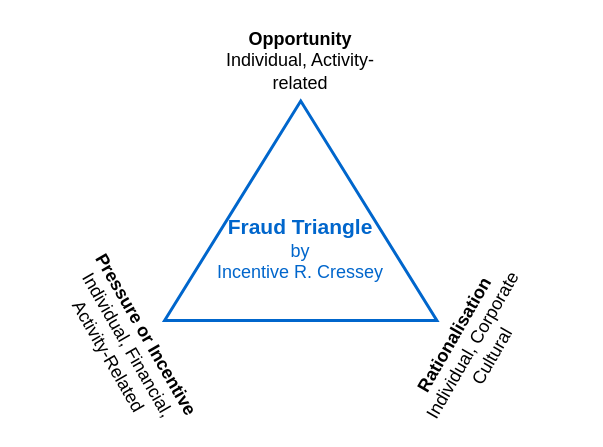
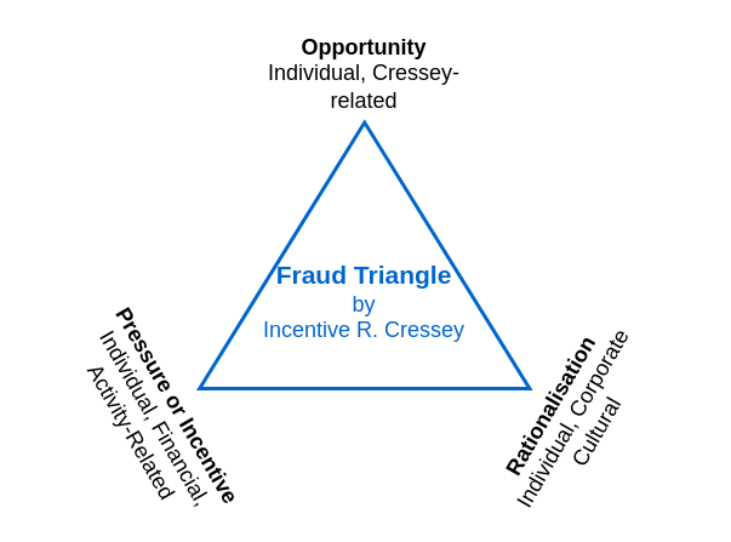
- <mxCell id="4" value="&lt;b&gt;Opportunity&lt;/b&gt;&lt;br&gt;Individual, Activity-related" style="text;html=1;strokeColor=none;fillColor=none;align=center;verticalAlign=middle;whiteSpace=wrap;rounded=0;labelBackgroundColor=none;" vertex="1" parent="1"><mxGeometry x="135" y="20" width="130" height="40" as="geometry" /></mxCell>
+ <mxCell id="4" value="&lt;b&gt;Opportunity&lt;/b&gt;&lt;br&gt;Individual, Cressey-related" style="text;html=1;strokeColor=none;fillColor=none;align=center;verticalAlign=middle;whiteSpace=wrap;rounded=0;labelBackgroundColor=none;" vertex="1" parent="1"><mxGeometry x="135" y="20" width="130" height="40" as="geometry" /></mxCell>
